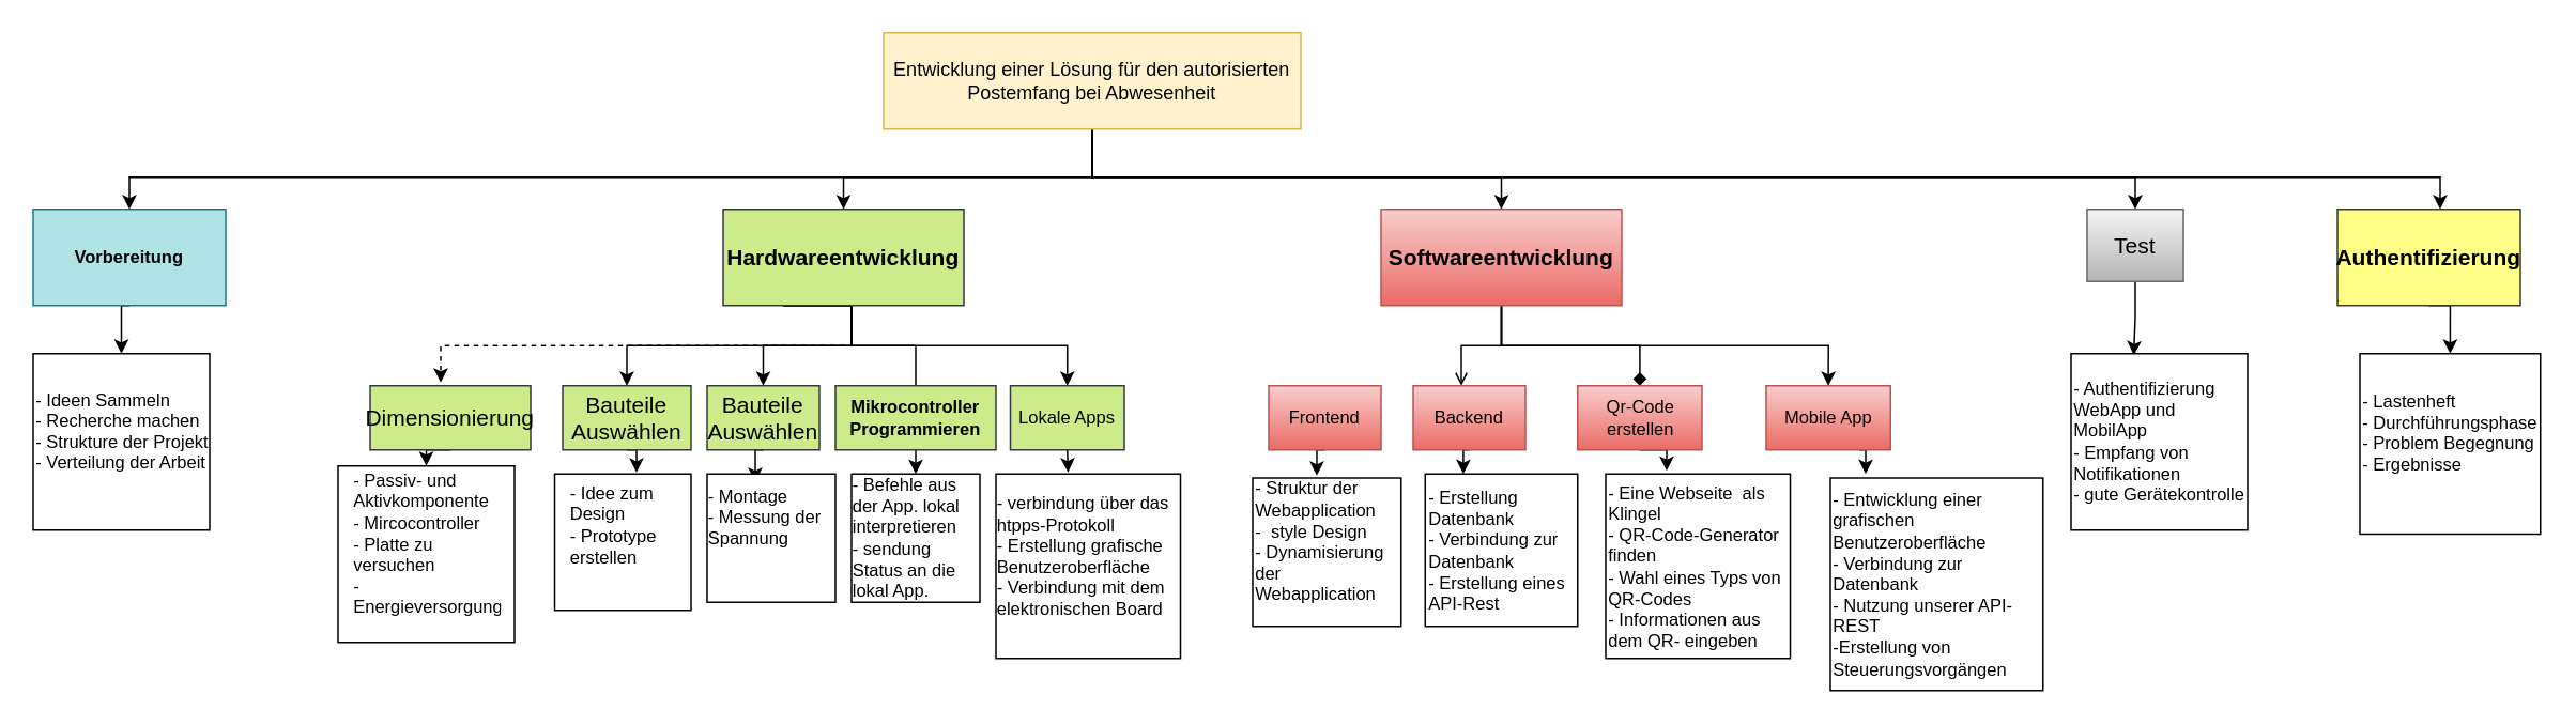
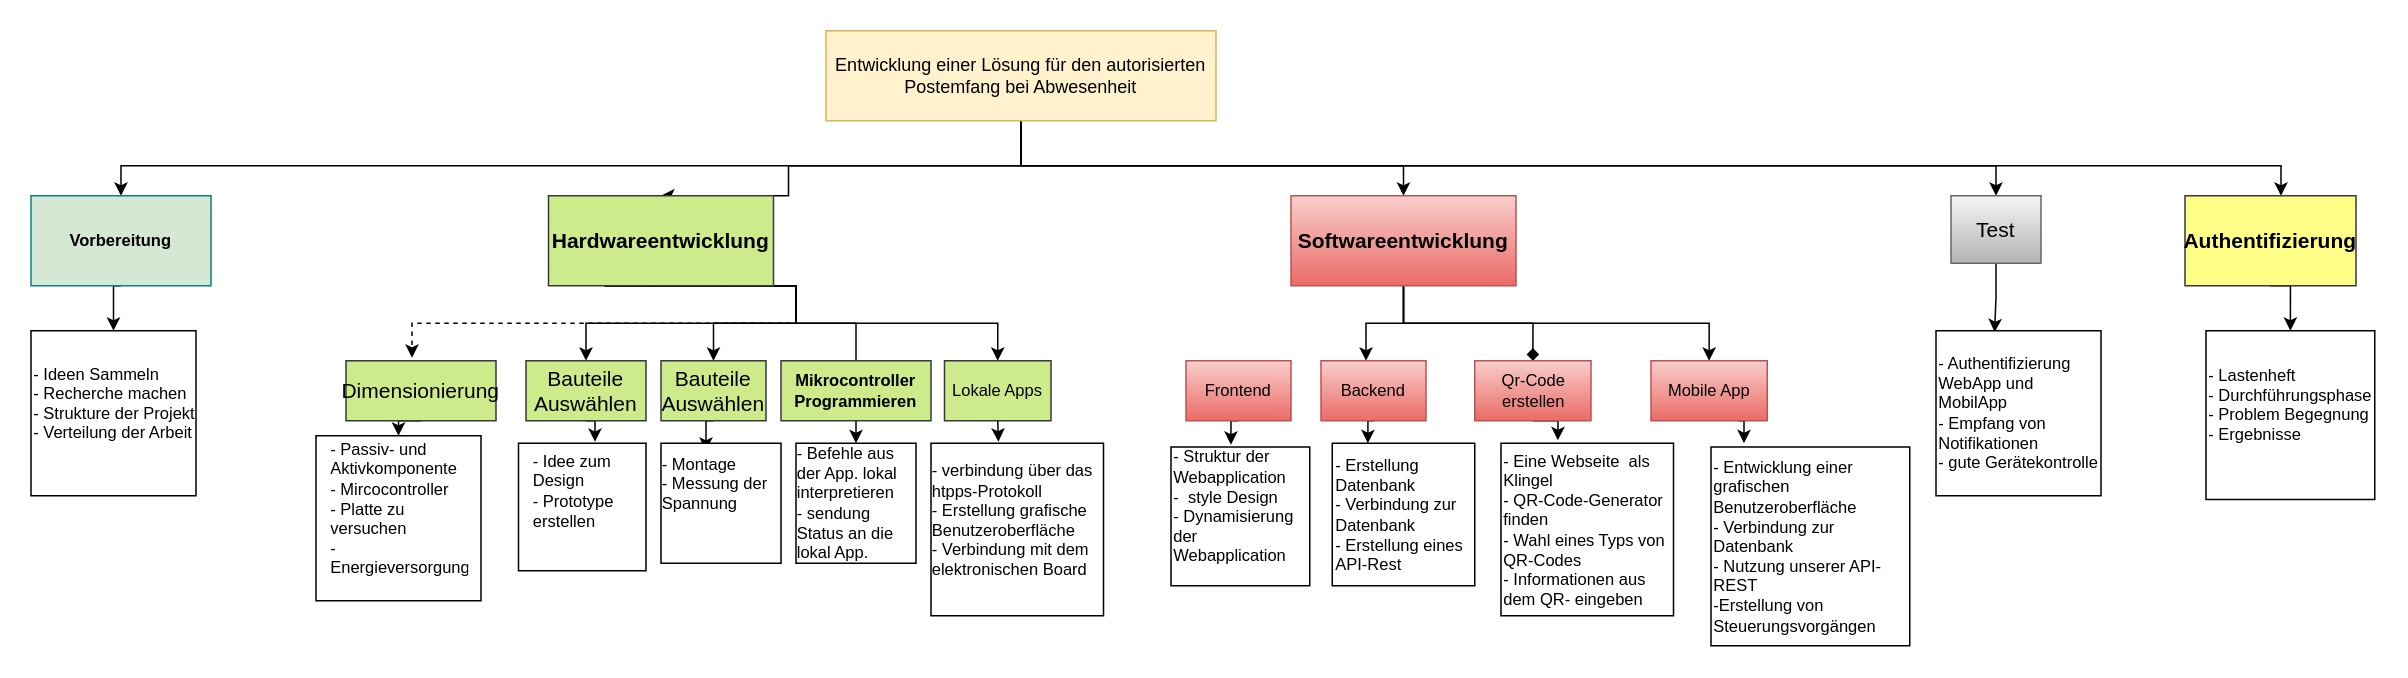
- <mxCell id="55" value="&lt;b&gt;Vorbereitung&lt;/b&gt;" style="rounded=0;whiteSpace=wrap;html=1;fontFamily=Helvetica;fontSize=11;fillColor=#b0e3e6;strokeColor=#0e8088;" vertex="1" parent="1"><mxGeometry x="20" y="130" width="120" height="60" as="geometry" /></mxCell>
+ <mxCell id="55" value="&lt;b&gt;Vorbereitung&lt;/b&gt;" style="rounded=0;whiteSpace=wrap;html=1;fontFamily=Helvetica;fontSize=11;fillColor=#d5e8d4;strokeColor=#0e8088;" vertex="1" parent="1"><mxGeometry x="20" y="130" width="120" height="60" as="geometry" /></mxCell>
- <mxCell id="13" value="&lt;b&gt;Hardwareentwicklung&lt;/b&gt;" style="rounded=0;whiteSpace=wrap;html=1;fontFamily=Helvetica;fontSize=14;fillColor=#cdeb8b;strokeColor=#36393d;" vertex="1" parent="1"><mxGeometry x="450" y="130" width="150" height="60" as="geometry" /></mxCell>
+ <mxCell id="13" value="&lt;b&gt;Hardwareentwicklung&lt;/b&gt;" style="rounded=0;whiteSpace=wrap;html=1;fontFamily=Helvetica;fontSize=14;fillColor=#cdeb8b;strokeColor=#36393d;" vertex="1" parent="1"><mxGeometry x="365" y="130" width="150" height="60" as="geometry" /></mxCell>
- <mxCell id="14" style="edgeStyle=orthogonalEdgeStyle;rounded=0;orthogonalLoop=1;jettySize=auto;html=1;exitX=0.5;exitY=1;exitDx=0;exitDy=0;fontFamily=Helvetica;fontSize=11;fontColor=#000000;entryX=0.429;entryY=0;entryDx=0;entryDy=0;entryPerimeter=0;endArrow=open;" edge="1" parent="1" source="17" target="41"><mxGeometry relative="1" as="geometry"><mxPoint x="910" y="230" as="targetPoint" /><Array as="points"><mxPoint x="935" y="215" /><mxPoint x="910" y="215" /></Array></mxGeometry></mxCell>
+ <mxCell id="14" style="edgeStyle=orthogonalEdgeStyle;rounded=0;orthogonalLoop=1;jettySize=auto;html=1;exitX=0.5;exitY=1;exitDx=0;exitDy=0;fontFamily=Helvetica;fontSize=11;fontColor=#000000;entryX=0.429;entryY=0;entryDx=0;entryDy=0;entryPerimeter=0;" edge="1" parent="1" source="17" target="41"><mxGeometry relative="1" as="geometry"><mxPoint x="910" y="230" as="targetPoint" /><Array as="points"><mxPoint x="935" y="215" /><mxPoint x="910" y="215" /></Array></mxGeometry></mxCell>
